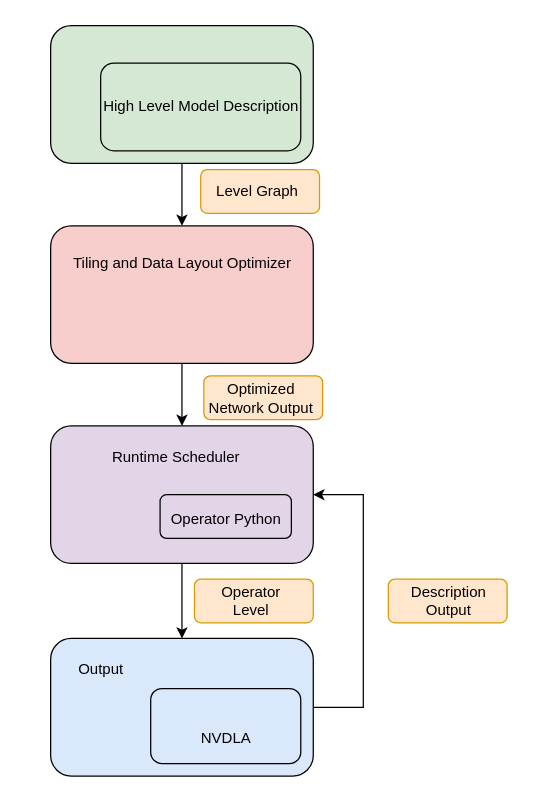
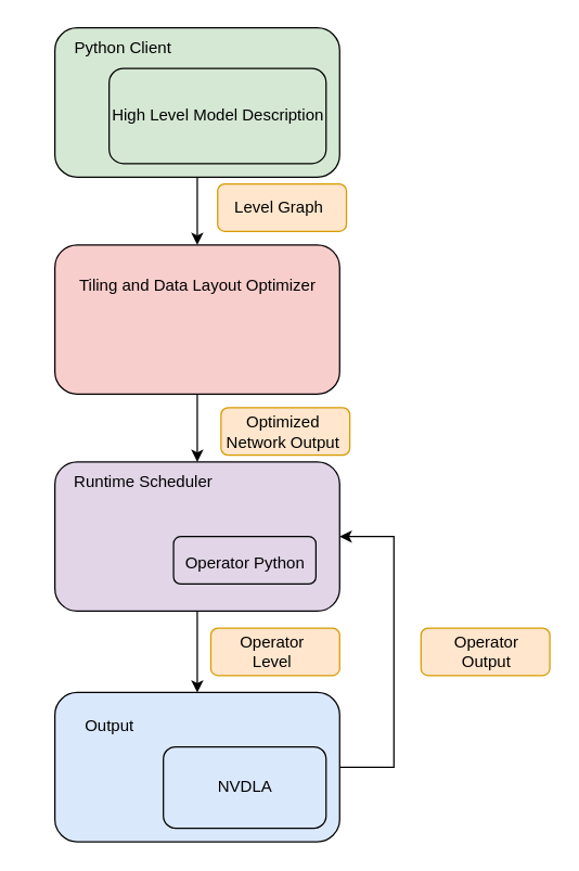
+ <mxCell id="13" value="Python Client" style="text;html=1;align=center;verticalAlign=middle;resizable=0;points=[];autosize=1;strokeColor=none;fillColor=none;" vertex="1" parent="1"><mxGeometry x="45" y="20" width="90" height="30" as="geometry" /></mxCell>
- <mxCell id="17" value="Runtime Scheduler" style="text;html=1;align=center;verticalAlign=middle;resizable=0;points=[];autosize=1;strokeColor=none;fillColor=none;" vertex="1" parent="1"><mxGeometry x="75" y="350" width="130" height="30" as="geometry" /></mxCell>
+ <mxCell id="17" value="Runtime Scheduler" style="text;html=1;align=center;verticalAlign=middle;resizable=0;points=[];autosize=1;strokeColor=none;fillColor=none;" vertex="1" parent="1"><mxGeometry x="40" y="340" width="130" height="30" as="geometry" /></mxCell>
- <mxCell id="28" value="&lt;div&gt;Description&lt;/div&gt;&lt;div&gt;Output&lt;br&gt;&lt;/div&gt;" style="text;html=1;align=center;verticalAlign=middle;resizable=0;points=[];autosize=1;strokeColor=none;fillColor=none;" vertex="1" parent="1"><mxGeometry x="322.5" y="460" width="70" height="40" as="geometry" /></mxCell>
+ <mxCell id="28" value="&lt;div&gt;Operator&lt;/div&gt;&lt;div&gt;Output&lt;br&gt;&lt;/div&gt;" style="text;html=1;align=center;verticalAlign=middle;resizable=0;points=[];autosize=1;strokeColor=none;fillColor=none;" vertex="1" parent="1"><mxGeometry x="322.5" y="460" width="70" height="40" as="geometry" /></mxCell>
- <mxCell id="12" value="NVDLA" style="text;html=1;align=center;verticalAlign=middle;resizable=0;points=[];autosize=1;strokeColor=none;fillColor=none;" vertex="1" parent="1"><mxGeometry x="150" y="575" width="60" height="30" as="geometry" /></mxCell>
+ <mxCell id="12" value="NVDLA" style="text;html=1;align=center;verticalAlign=middle;resizable=0;points=[];autosize=1;strokeColor=none;fillColor=none;" vertex="1" parent="1"><mxGeometry x="150" y="565" width="60" height="30" as="geometry" /></mxCell>
